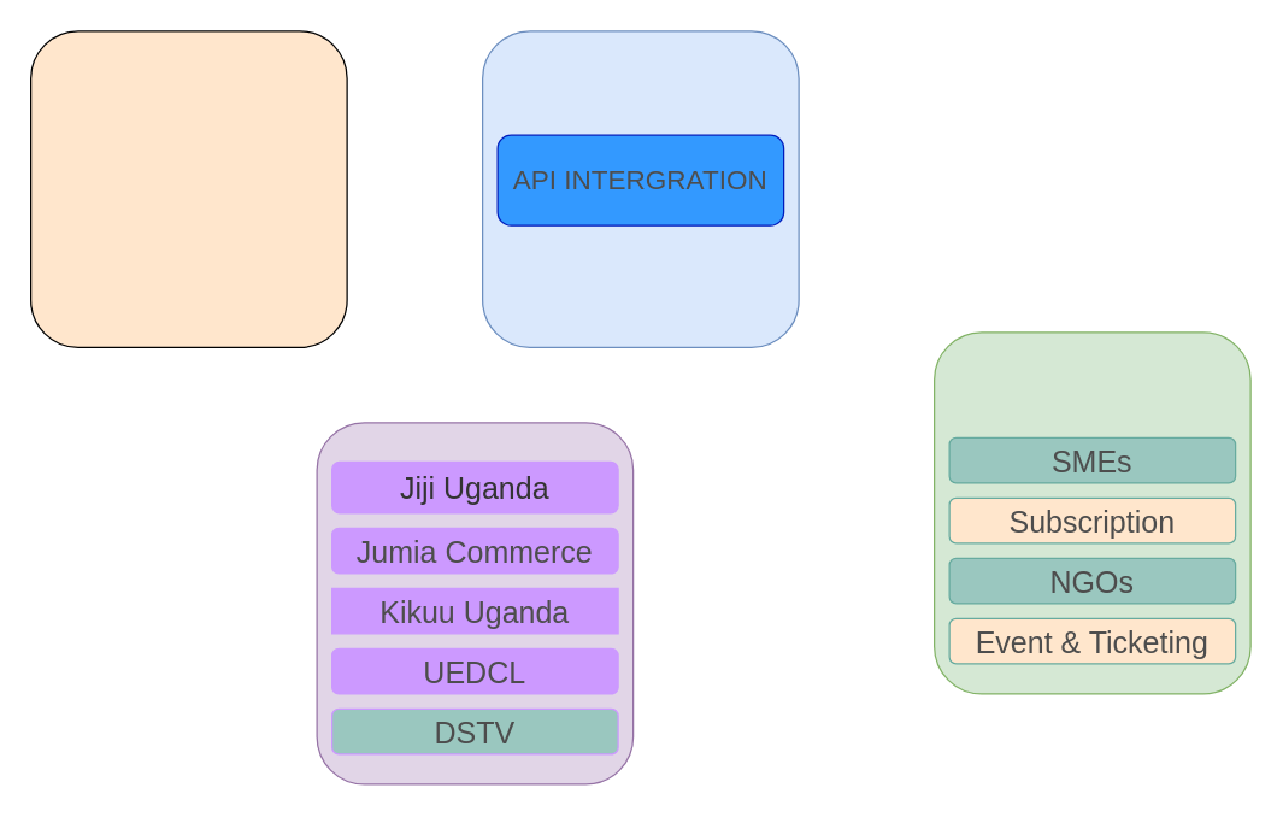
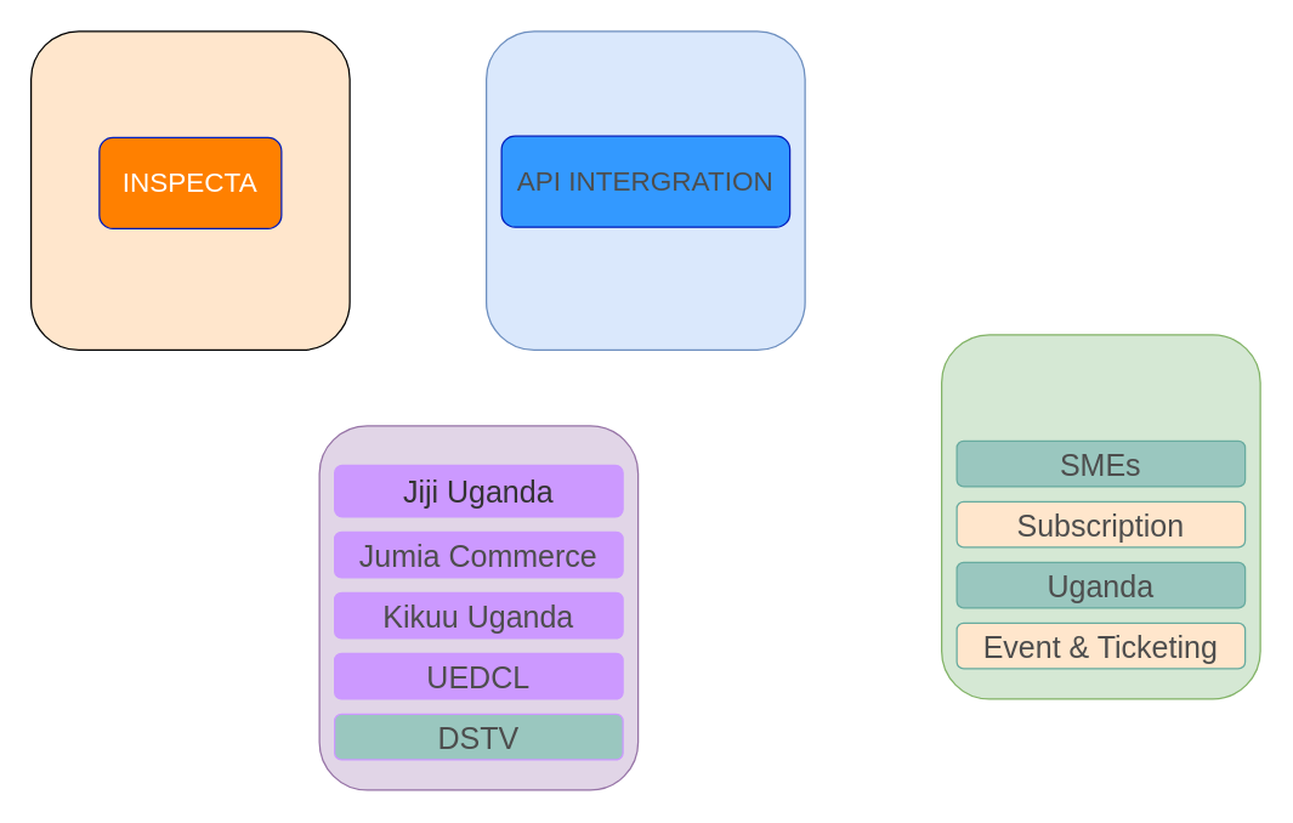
+ <mxCell id="4" value="&lt;font style=&quot;font-size: 18px;&quot;&gt;INSPECTA&lt;/font&gt;" style="rounded=1;whiteSpace=wrap;html=1;fillColor=#FF8000;fontColor=#ffffff;strokeColor=#001DBC;" vertex="1" parent="2"><mxGeometry x="45" y="70" width="120" height="60" as="geometry" /></mxCell>
- <mxCell id="12" value="&lt;font color=&quot;#4d4d4d&quot; style=&quot;font-size: 20px;&quot;&gt;NGOs&lt;/font&gt;" style="rounded=1;whiteSpace=wrap;html=1;fillColor=#9AC7BF;fontColor=#ffffff;strokeColor=#67AB9F;" vertex="1" parent="8"><mxGeometry x="10" y="150" width="190" height="30" as="geometry" /></mxCell>
+ <mxCell id="12" value="&lt;font color=&quot;#4d4d4d&quot; style=&quot;font-size: 20px;&quot;&gt;Uganda&lt;/font&gt;" style="rounded=1;whiteSpace=wrap;html=1;fillColor=#9AC7BF;fontColor=#ffffff;strokeColor=#67AB9F;" vertex="1" parent="8"><mxGeometry x="10" y="150" width="190" height="30" as="geometry" /></mxCell>
- <mxCell id="18" value="&lt;font color=&quot;#4d4d4d&quot; style=&quot;font-size: 20px;&quot;&gt;Kikuu Uganda&lt;/font&gt;" style="whiteSpace=wrap;html=1;fillColor=#CC99FF;fontColor=#ffffff;strokeColor=#CC99FF;rounded=0;" vertex="1" parent="14"><mxGeometry x="10" y="110" width="190" height="30" as="geometry" /></mxCell>
+ <mxCell id="18" value="&lt;font color=&quot;#4d4d4d&quot; style=&quot;font-size: 20px;&quot;&gt;Kikuu Uganda&lt;/font&gt;" style="rounded=1;whiteSpace=wrap;html=1;fillColor=#CC99FF;fontColor=#ffffff;strokeColor=#CC99FF;" vertex="1" parent="14"><mxGeometry x="10" y="110" width="190" height="30" as="geometry" /></mxCell>
